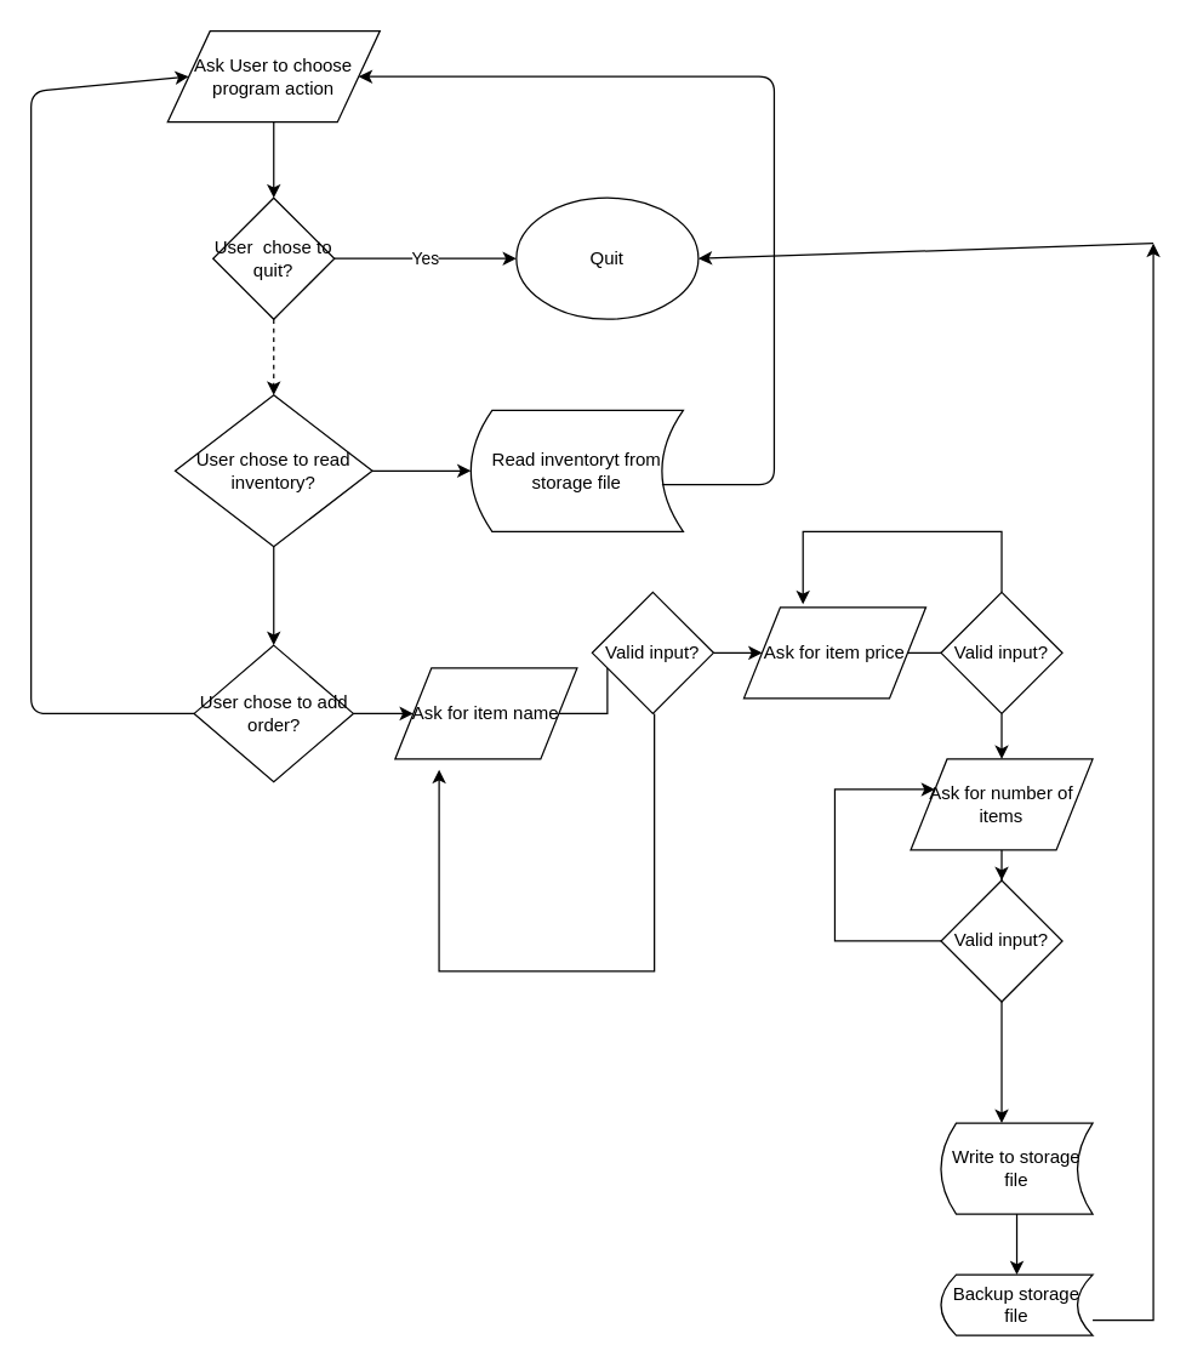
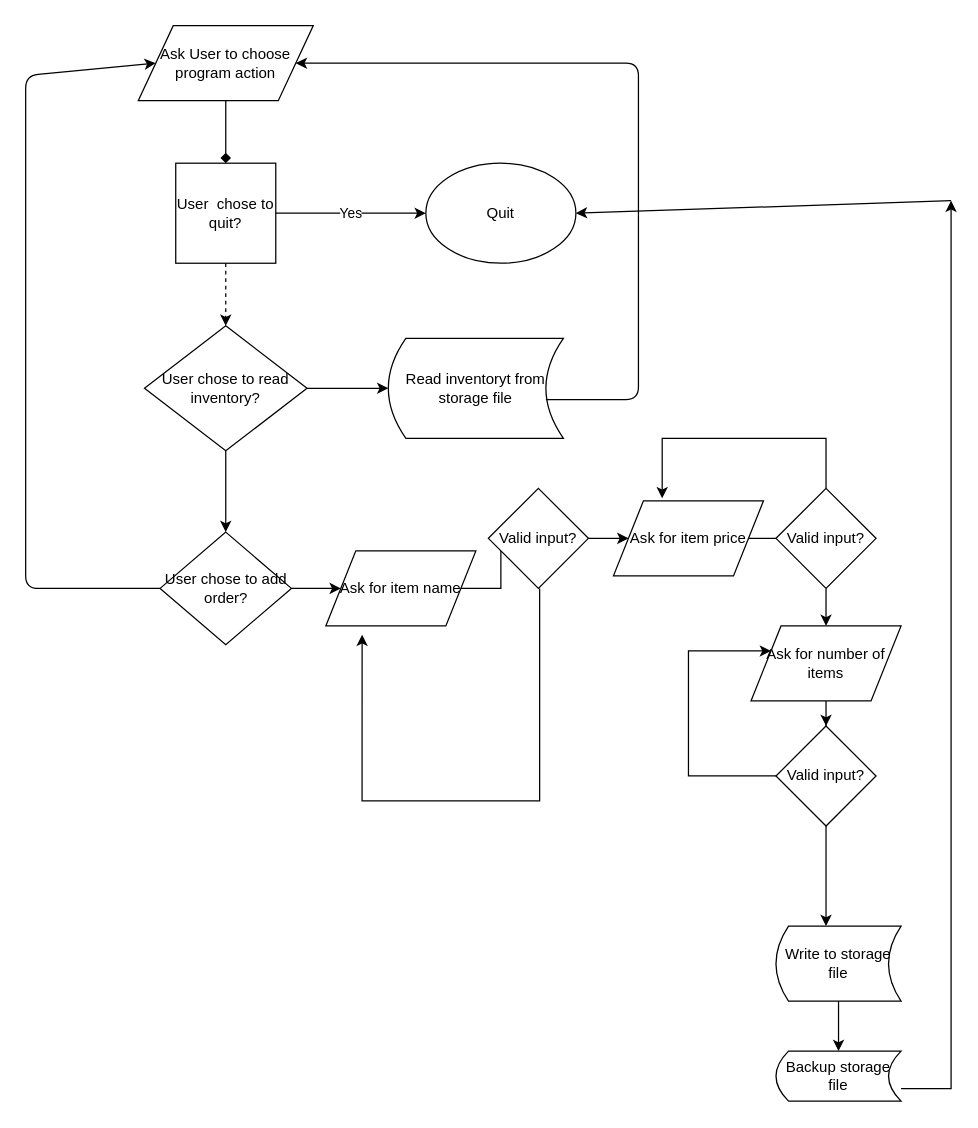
- <mxCell id="2" value="" style="edgeStyle=orthogonalEdgeStyle;rounded=0;orthogonalLoop=1;jettySize=auto;html=1;" edge="1" parent="1" source="3" target="7"><mxGeometry relative="1" as="geometry"><mxPoint x="180" y="250" as="targetPoint" /></mxGeometry></mxCell>
+ <mxCell id="2" value="" style="edgeStyle=orthogonalEdgeStyle;rounded=0;orthogonalLoop=1;jettySize=auto;html=1;endArrow=diamond;" edge="1" parent="1" source="3" target="7"><mxGeometry relative="1" as="geometry"><mxPoint x="180" y="250" as="targetPoint" /></mxGeometry></mxCell>
- <mxCell id="7" value="User&amp;nbsp; chose to quit?" style="rhombus;whiteSpace=wrap;html=1;" vertex="1" parent="1"><mxGeometry x="140" y="130" width="80" height="80" as="geometry" /></mxCell>
+ <mxCell id="7" value="User&amp;nbsp; chose to quit?" style="whiteSpace=wrap;html=1;rounded=0;" vertex="1" parent="1"><mxGeometry x="140" y="130" width="80" height="80" as="geometry" /></mxCell>
